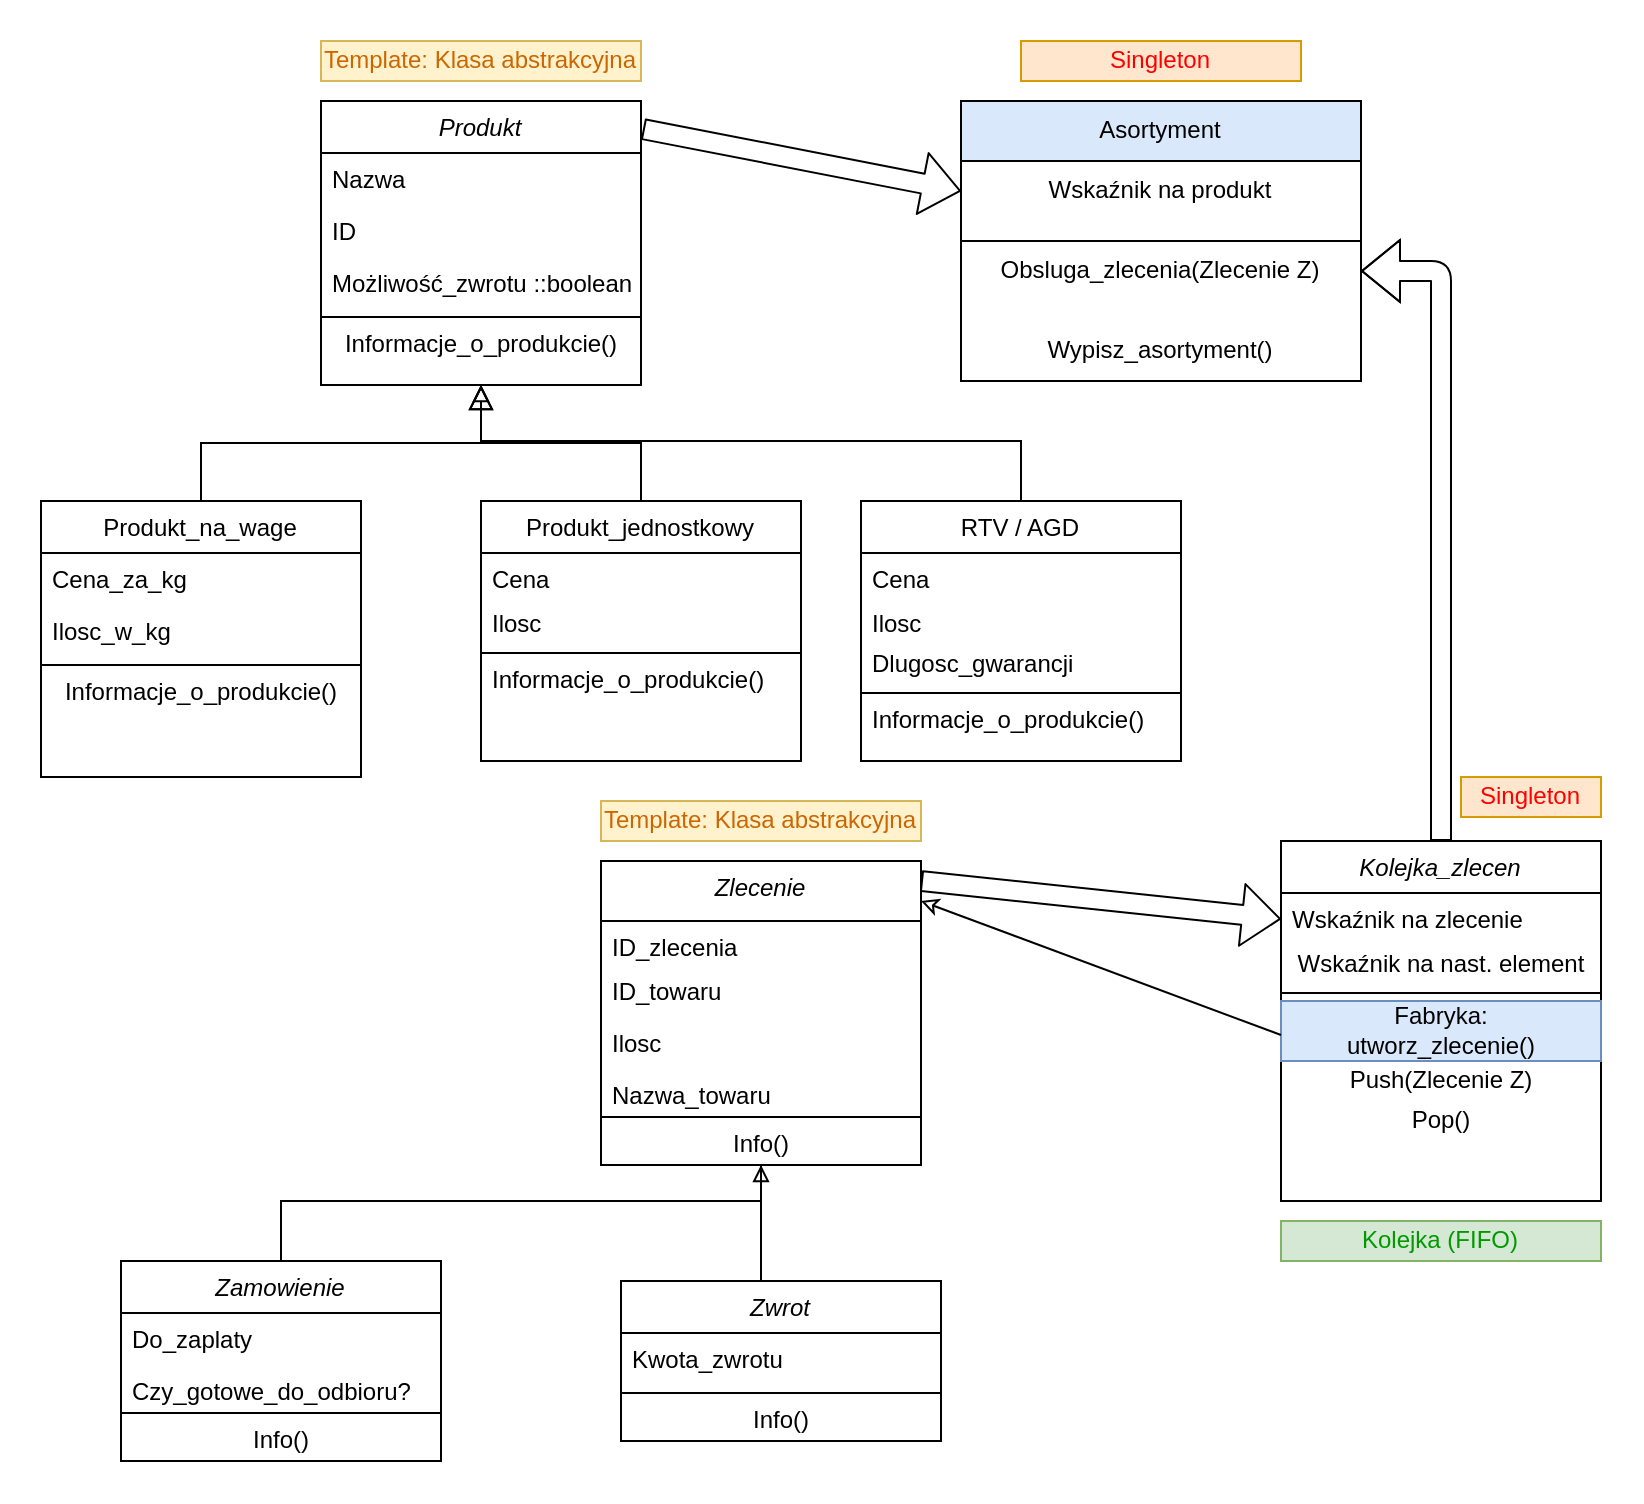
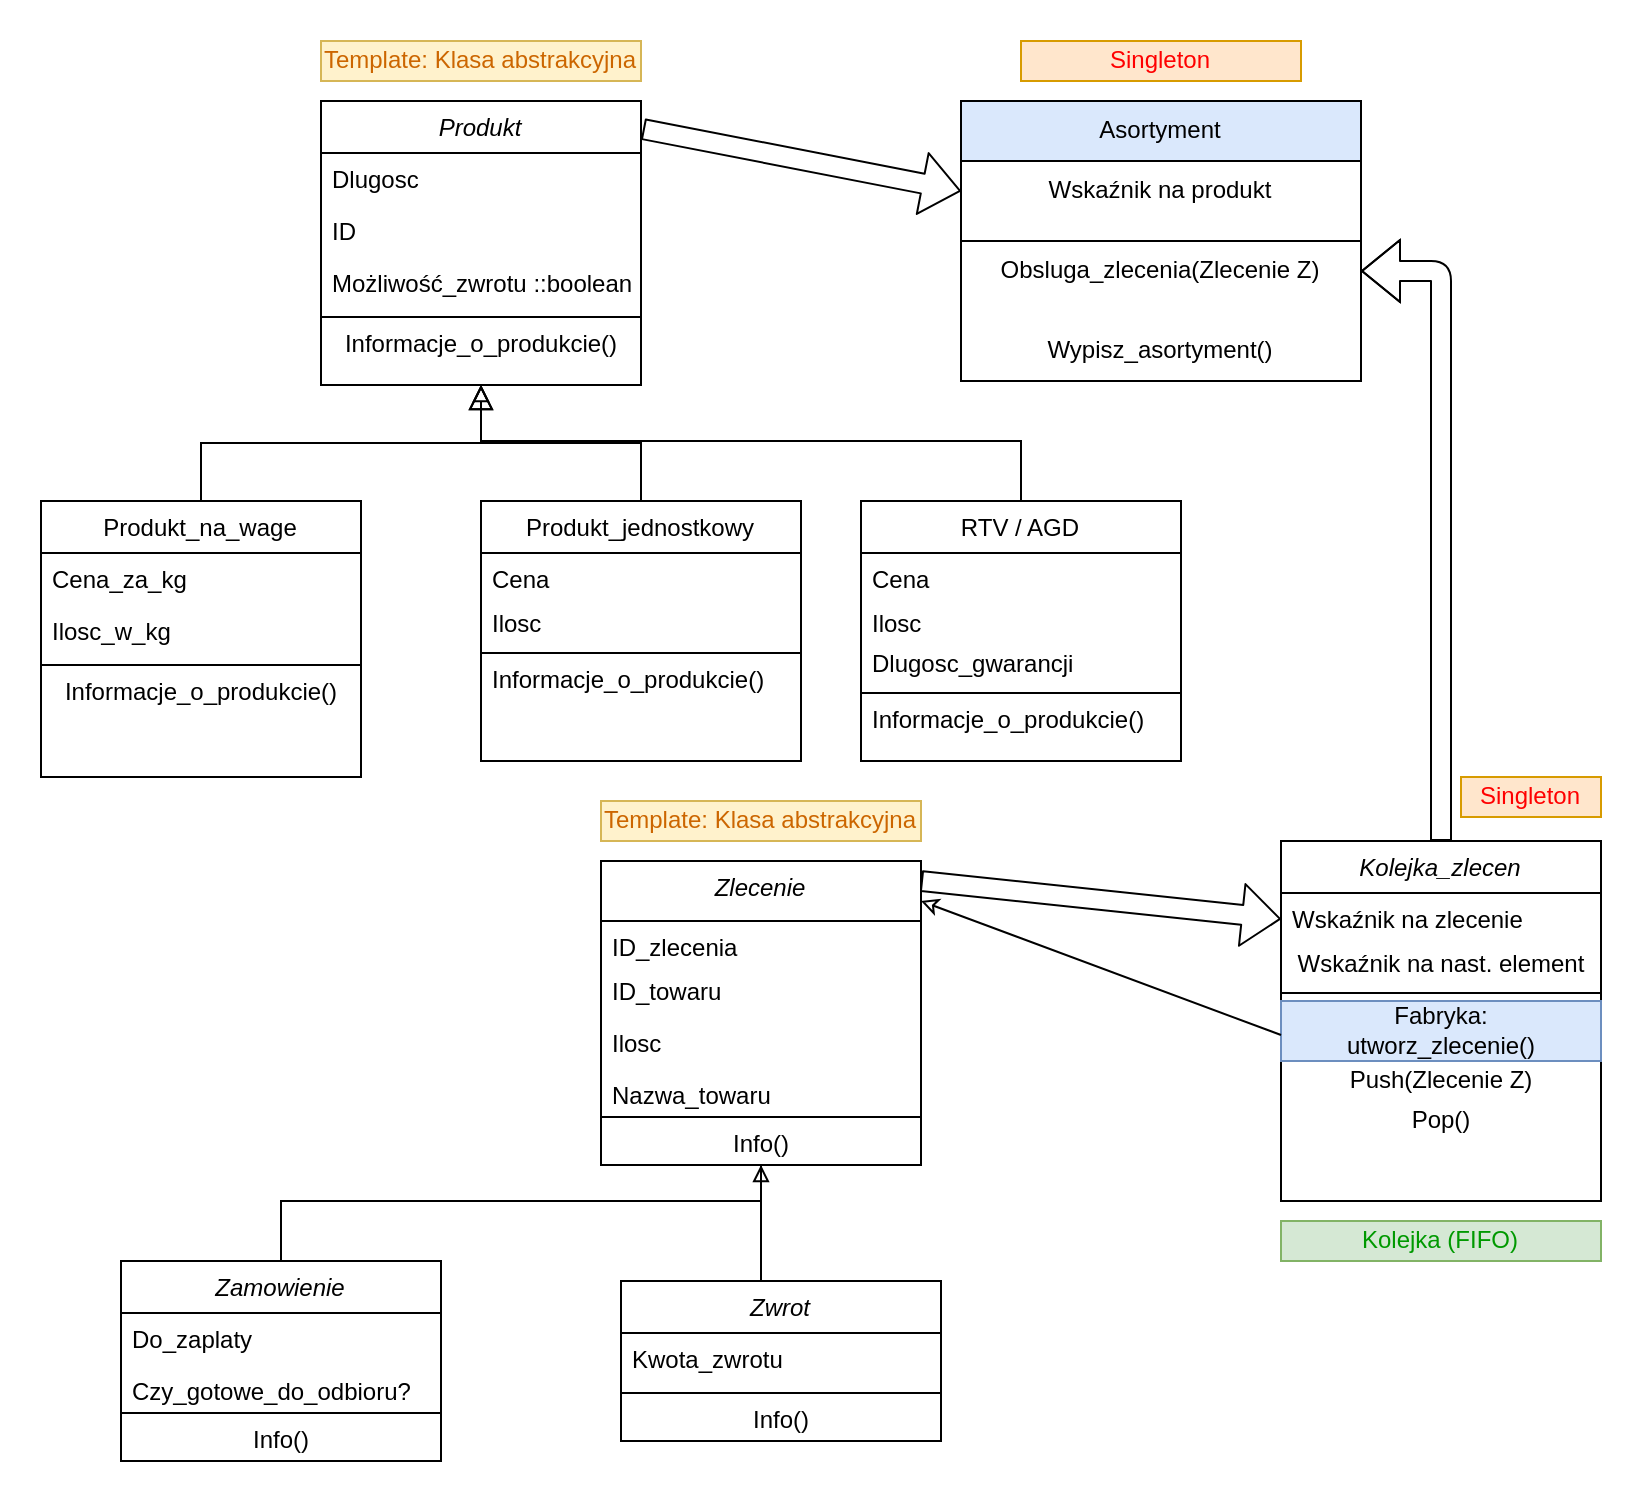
- <mxCell id="5" value="Nazwa" style="text;align=left;verticalAlign=top;spacingLeft=4;spacingRight=4;overflow=hidden;rotatable=0;points=[[0,0.5],[1,0.5]];portConstraint=eastwest;" parent="4" vertex="1"><mxGeometry y="26" width="160" height="26" as="geometry" /></mxCell>
+ <mxCell id="5" value="Dlugosc" style="text;align=left;verticalAlign=top;spacingLeft=4;spacingRight=4;overflow=hidden;rotatable=0;points=[[0,0.5],[1,0.5]];portConstraint=eastwest;" parent="4" vertex="1"><mxGeometry y="26" width="160" height="26" as="geometry" /></mxCell>
